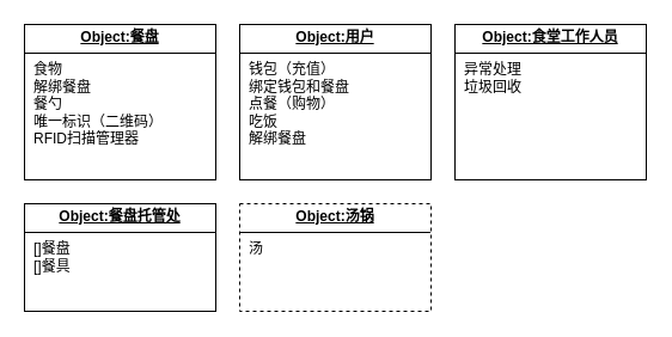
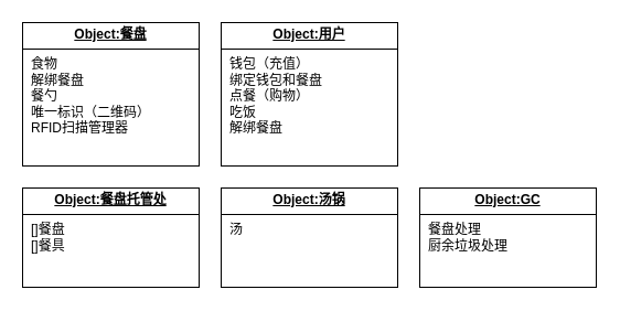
- <mxCell id="4" value="&lt;p style=&quot;margin:0px;margin-top:4px;text-align:center;text-decoration:underline;&quot;&gt;&lt;b&gt;Object:食堂工作人员&lt;/b&gt;&lt;/p&gt;&lt;hr size=&quot;1&quot; style=&quot;border-style:solid;&quot;&gt;&lt;p style=&quot;margin:0px;margin-left:8px;&quot;&gt;异常处理&lt;/p&gt;&lt;p style=&quot;margin:0px;margin-left:8px;&quot;&gt;垃圾回收&lt;/p&gt;" style="verticalAlign=top;align=left;overflow=fill;html=1;whiteSpace=wrap;" vertex="1" parent="1"><mxGeometry x="380" y="20" width="160" height="130" as="geometry" /></mxCell>
- <mxCell id="7" value="&lt;p style=&quot;margin:0px;margin-top:4px;text-align:center;text-decoration:underline;&quot;&gt;&lt;b&gt;Object:汤锅&lt;/b&gt;&lt;/p&gt;&lt;hr size=&quot;1&quot; style=&quot;border-style:solid;&quot;&gt;&lt;p style=&quot;margin:0px;margin-left:8px;&quot;&gt;汤&lt;/p&gt;" style="verticalAlign=top;align=left;overflow=fill;html=1;whiteSpace=wrap;dashed=1;" vertex="1" parent="1"><mxGeometry x="200" y="170" width="160" height="90" as="geometry" /></mxCell>
+ <mxCell id="7" value="&lt;p style=&quot;margin:0px;margin-top:4px;text-align:center;text-decoration:underline;&quot;&gt;&lt;b&gt;Object:汤锅&lt;/b&gt;&lt;/p&gt;&lt;hr size=&quot;1&quot; style=&quot;border-style:solid;&quot;&gt;&lt;p style=&quot;margin:0px;margin-left:8px;&quot;&gt;汤&lt;/p&gt;" style="verticalAlign=top;align=left;overflow=fill;html=1;whiteSpace=wrap;" vertex="1" parent="1"><mxGeometry x="200" y="170" width="160" height="90" as="geometry" /></mxCell>
+ <mxCell id="6" value="&lt;p style=&quot;margin:0px;margin-top:4px;text-align:center;text-decoration:underline;&quot;&gt;&lt;b&gt;Object:GC&lt;/b&gt;&lt;/p&gt;&lt;hr size=&quot;1&quot; style=&quot;border-style:solid;&quot;&gt;&lt;p style=&quot;margin:0px;margin-left:8px;&quot;&gt;餐盘处理&lt;/p&gt;&lt;p style=&quot;margin:0px;margin-left:8px;&quot;&gt;厨余垃圾处理&lt;/p&gt;&lt;p style=&quot;margin:0px;margin-left:8px;&quot;&gt;&lt;br&gt;&lt;/p&gt;" style="verticalAlign=top;align=left;overflow=fill;html=1;whiteSpace=wrap;" vertex="1" parent="1"><mxGeometry x="380" y="170" width="160" height="90" as="geometry" /></mxCell>
